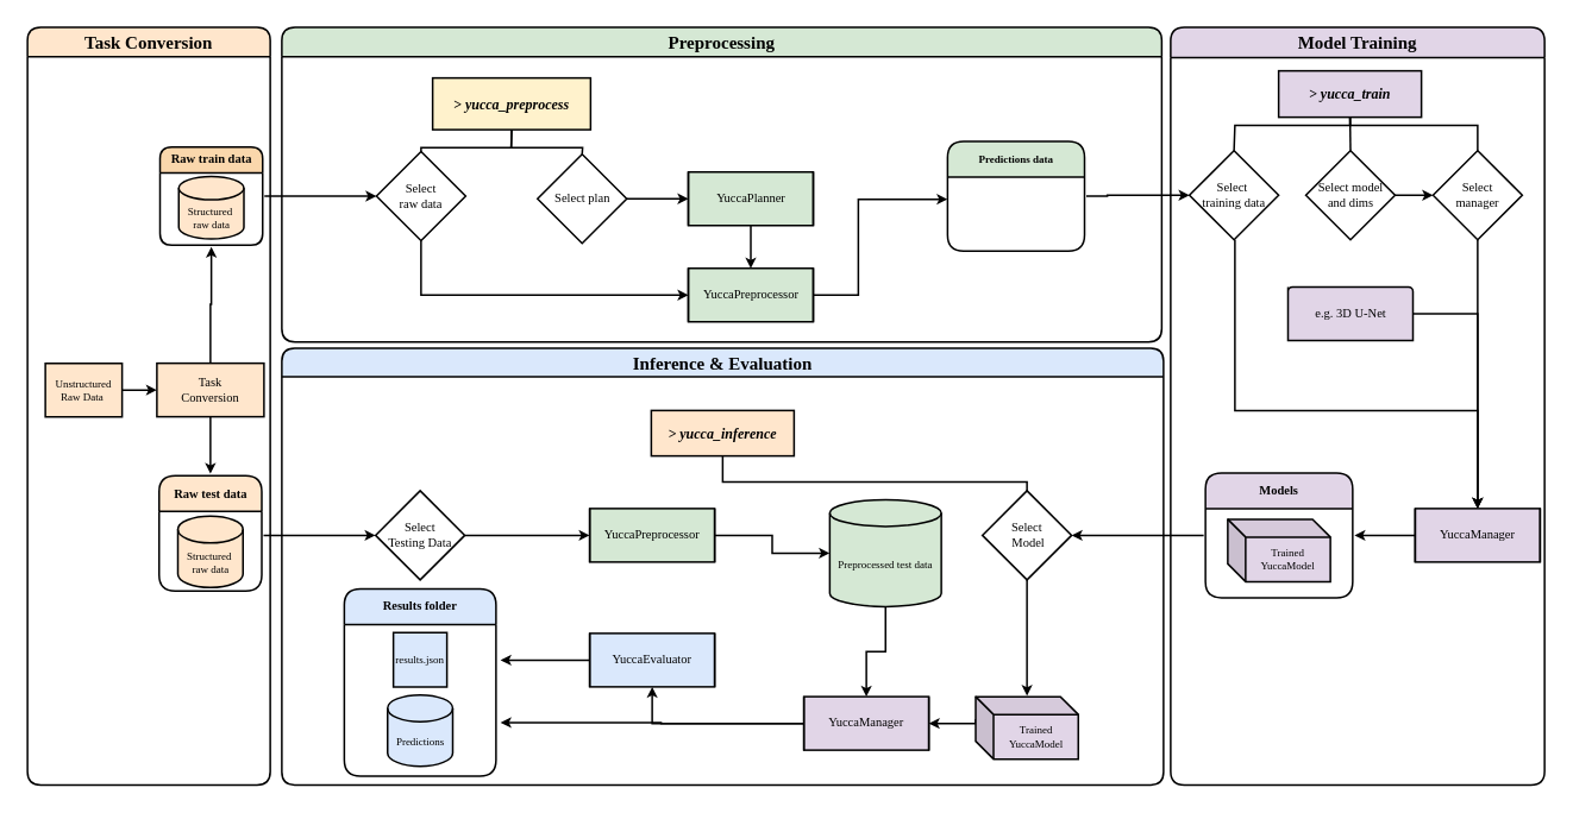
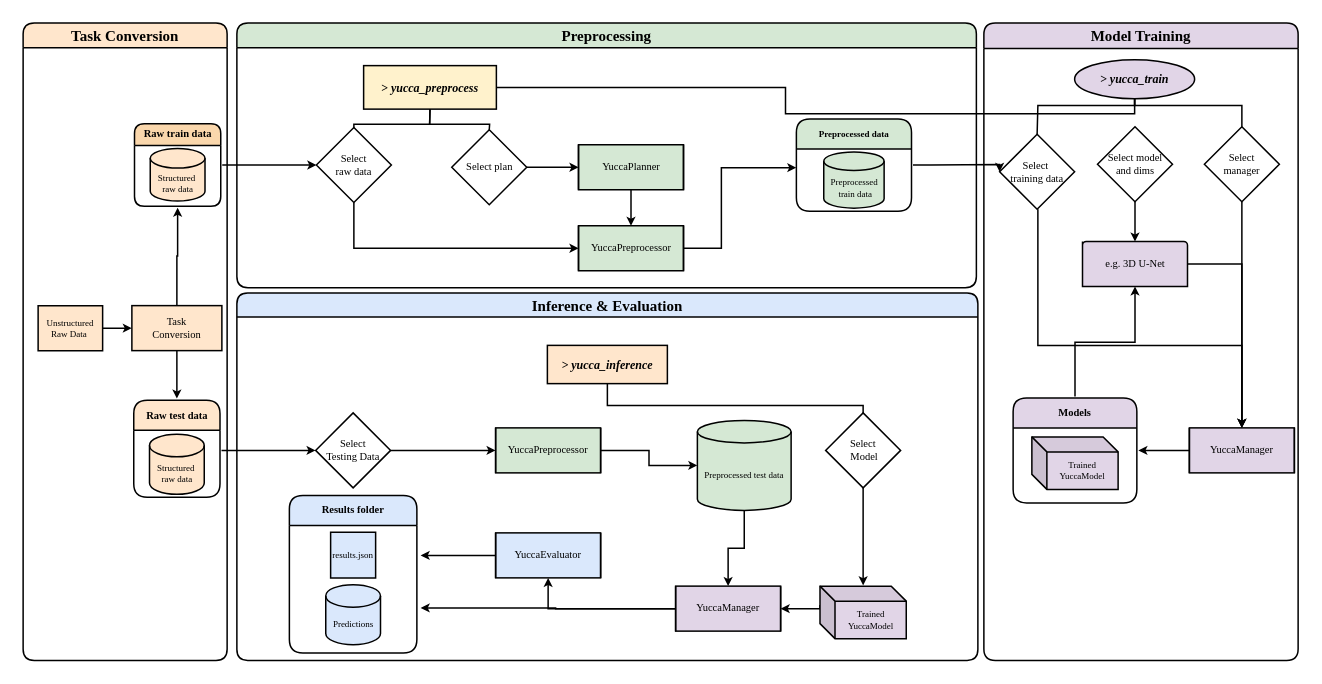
- <mxCell id="61" value="&lt;i&gt;&lt;font&gt;&lt;font size=&quot;1&quot; face=&quot;Times New Roman&quot;&gt;&lt;b style=&quot;font-size: 16px;&quot;&gt;&amp;gt; yucca_train&lt;/b&gt;&lt;/font&gt;&lt;br&gt;&lt;/font&gt;&lt;/i&gt;" style="rounded=0;whiteSpace=wrap;html=1;fontSize=12;glass=0;strokeWidth=2;shadow=0;strokeColor=#000000;fillColor=#e1d5e7;" parent="1" vertex="1"><mxGeometry x="1432" y="79" width="160" height="52" as="geometry" /></mxCell>
+ <mxCell id="61" value="&lt;i&gt;&lt;font&gt;&lt;font size=&quot;1&quot; face=&quot;Times New Roman&quot;&gt;&lt;b style=&quot;font-size: 16px;&quot;&gt;&amp;gt; yucca_train&lt;/b&gt;&lt;/font&gt;&lt;br&gt;&lt;/font&gt;&lt;/i&gt;" style="ellipse;whiteSpace=wrap;html=1;fontSize=12;glass=0;strokeWidth=2;shadow=0;strokeColor=#000000;fillColor=#e1d5e7;" parent="1" vertex="1"><mxGeometry x="1432" y="79" width="160" height="52" as="geometry" /></mxCell>
- <mxCell id="62" style="edgeStyle=orthogonalEdgeStyle;rounded=0;orthogonalLoop=1;jettySize=auto;html=1;exitX=0.5;exitY=1;exitDx=0;exitDy=0;entryX=0.5;entryY=0;entryDx=0;entryDy=0;entryPerimeter=0;strokeWidth=2;endArrow=none;endFill=0;" parent="1" source="61" target="38" edge="1"><mxGeometry relative="1" as="geometry" /></mxCell>
+ <mxCell id="62" style="edgeStyle=orthogonalEdgeStyle;rounded=0;orthogonalLoop=1;jettySize=auto;html=1;exitX=0.5;exitY=1;exitDx=0;exitDy=0;strokeWidth=2;endArrow=none;endFill=0;" parent="1" source="61" target="4" edge="1"><mxGeometry relative="1" as="geometry" /></mxCell>
- <mxCell id="12" value="&lt;font style=&quot;&quot;&gt;&lt;font face=&quot;Times New Roman&quot; style=&quot;font-size: 12px;&quot;&gt;Predictions data&lt;/font&gt;&lt;br&gt;&lt;/font&gt;" style="swimlane;whiteSpace=wrap;html=1;startSize=40;fillColor=#d5e8d4;strokeColor=#000000;swimlaneFillColor=none;fillStyle=auto;perimeterSpacing=2;labelBackgroundColor=none;rounded=1;strokeWidth=2;" parent="3" vertex="1"><mxGeometry x="746" y="128" width="153.5" height="123" as="geometry" /></mxCell>
+ <mxCell id="12" value="&lt;font style=&quot;&quot;&gt;&lt;font face=&quot;Times New Roman&quot; style=&quot;font-size: 12px;&quot;&gt;Preprocessed data&lt;/font&gt;&lt;br&gt;&lt;/font&gt;" style="swimlane;whiteSpace=wrap;html=1;startSize=40;fillColor=#d5e8d4;strokeColor=#000000;swimlaneFillColor=none;fillStyle=auto;perimeterSpacing=2;labelBackgroundColor=none;rounded=1;strokeWidth=2;" parent="3" vertex="1"><mxGeometry x="746" y="128" width="153.5" height="123" as="geometry" /></mxCell>
- <mxCell id="36" value="&lt;font style=&quot;font-size: 14px;&quot; face=&quot;Times New Roman&quot;&gt;Select&amp;nbsp;&lt;/font&gt;&lt;div&gt;&lt;font style=&quot;font-size: 14px;&quot; face=&quot;Times New Roman&quot;&gt;training data&lt;/font&gt;&lt;/div&gt;" style="strokeWidth=2;html=1;shape=mxgraph.flowchart.decision;whiteSpace=wrap;" parent="27" vertex="1"><mxGeometry x="21" y="138.5" width="100" height="100" as="geometry" /></mxCell>
+ <mxCell id="36" value="&lt;font style=&quot;font-size: 14px;&quot; face=&quot;Times New Roman&quot;&gt;Select&amp;nbsp;&lt;/font&gt;&lt;div&gt;&lt;font style=&quot;font-size: 14px;&quot; face=&quot;Times New Roman&quot;&gt;training data&lt;/font&gt;&lt;/div&gt;" style="strokeWidth=2;html=1;shape=mxgraph.flowchart.decision;whiteSpace=wrap;" parent="27" vertex="1"><mxGeometry x="21" y="148.5" width="100" height="100" as="geometry" /></mxCell>
- <mxCell id="39" style="edgeStyle=orthogonalEdgeStyle;rounded=0;orthogonalLoop=1;jettySize=auto;html=1;strokeWidth=2;" parent="27" source="38" target="35" edge="1"><mxGeometry relative="1" as="geometry" /></mxCell>
+ <mxCell id="39" style="edgeStyle=orthogonalEdgeStyle;rounded=0;orthogonalLoop=1;jettySize=auto;html=1;entryX=0.5;entryY=0;entryDx=0;entryDy=0;entryPerimeter=0;strokeWidth=2;" parent="27" source="38" target="32" edge="1"><mxGeometry relative="1" as="geometry" /></mxCell>
+ <mxCell id="13" value="&lt;font face=&quot;Times New Roman&quot;&gt;Preprocessed&lt;/font&gt;&lt;div&gt;&lt;font face=&quot;Times New Roman&quot;&gt;&amp;nbsp;train data&lt;/font&gt;&lt;/div&gt;" style="shape=cylinder3;whiteSpace=wrap;html=1;boundedLbl=1;backgroundOutline=1;size=12.366;fillColor=#d5e8d4;strokeColor=#000000;strokeWidth=2;" parent="12" vertex="1"><mxGeometry x="36.5" y="44" width="80.5" height="75" as="geometry" /></mxCell>
- <mxCell id="68" style="edgeStyle=orthogonalEdgeStyle;rounded=0;orthogonalLoop=1;jettySize=auto;html=1;entryX=1;entryY=0.5;entryDx=0;entryDy=0;entryPerimeter=0;strokeWidth=2;" edge="1" parent="1" source="28" target="44"><mxGeometry relative="1" as="geometry" /></mxCell>
+ <mxCell id="68" style="edgeStyle=orthogonalEdgeStyle;rounded=0;orthogonalLoop=1;jettySize=auto;html=1;strokeWidth=2;" edge="1" parent="1" source="28" target="32"><mxGeometry relative="1" as="geometry" /></mxCell>
